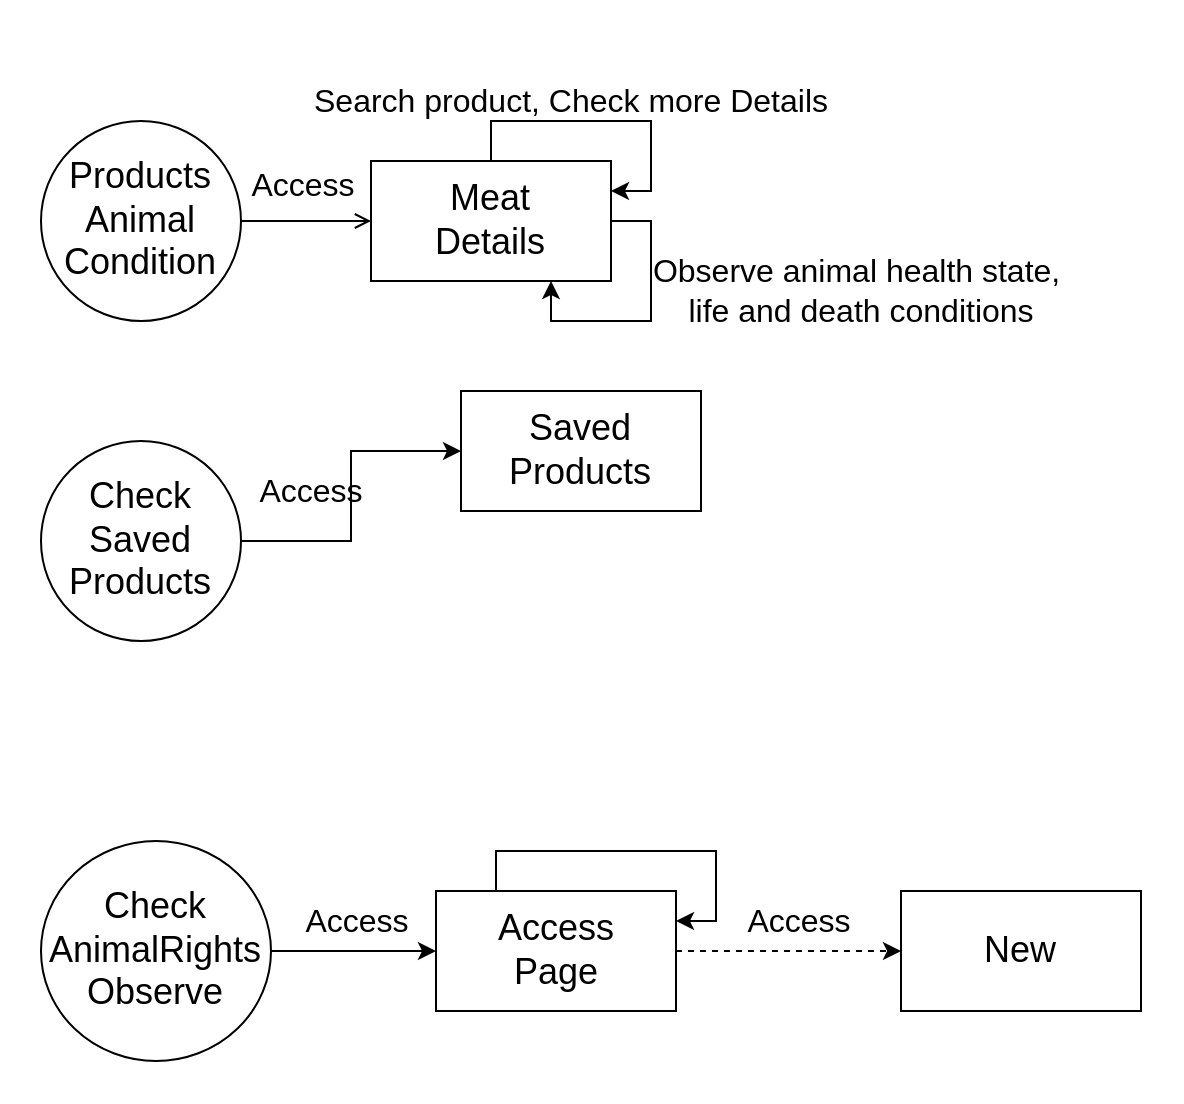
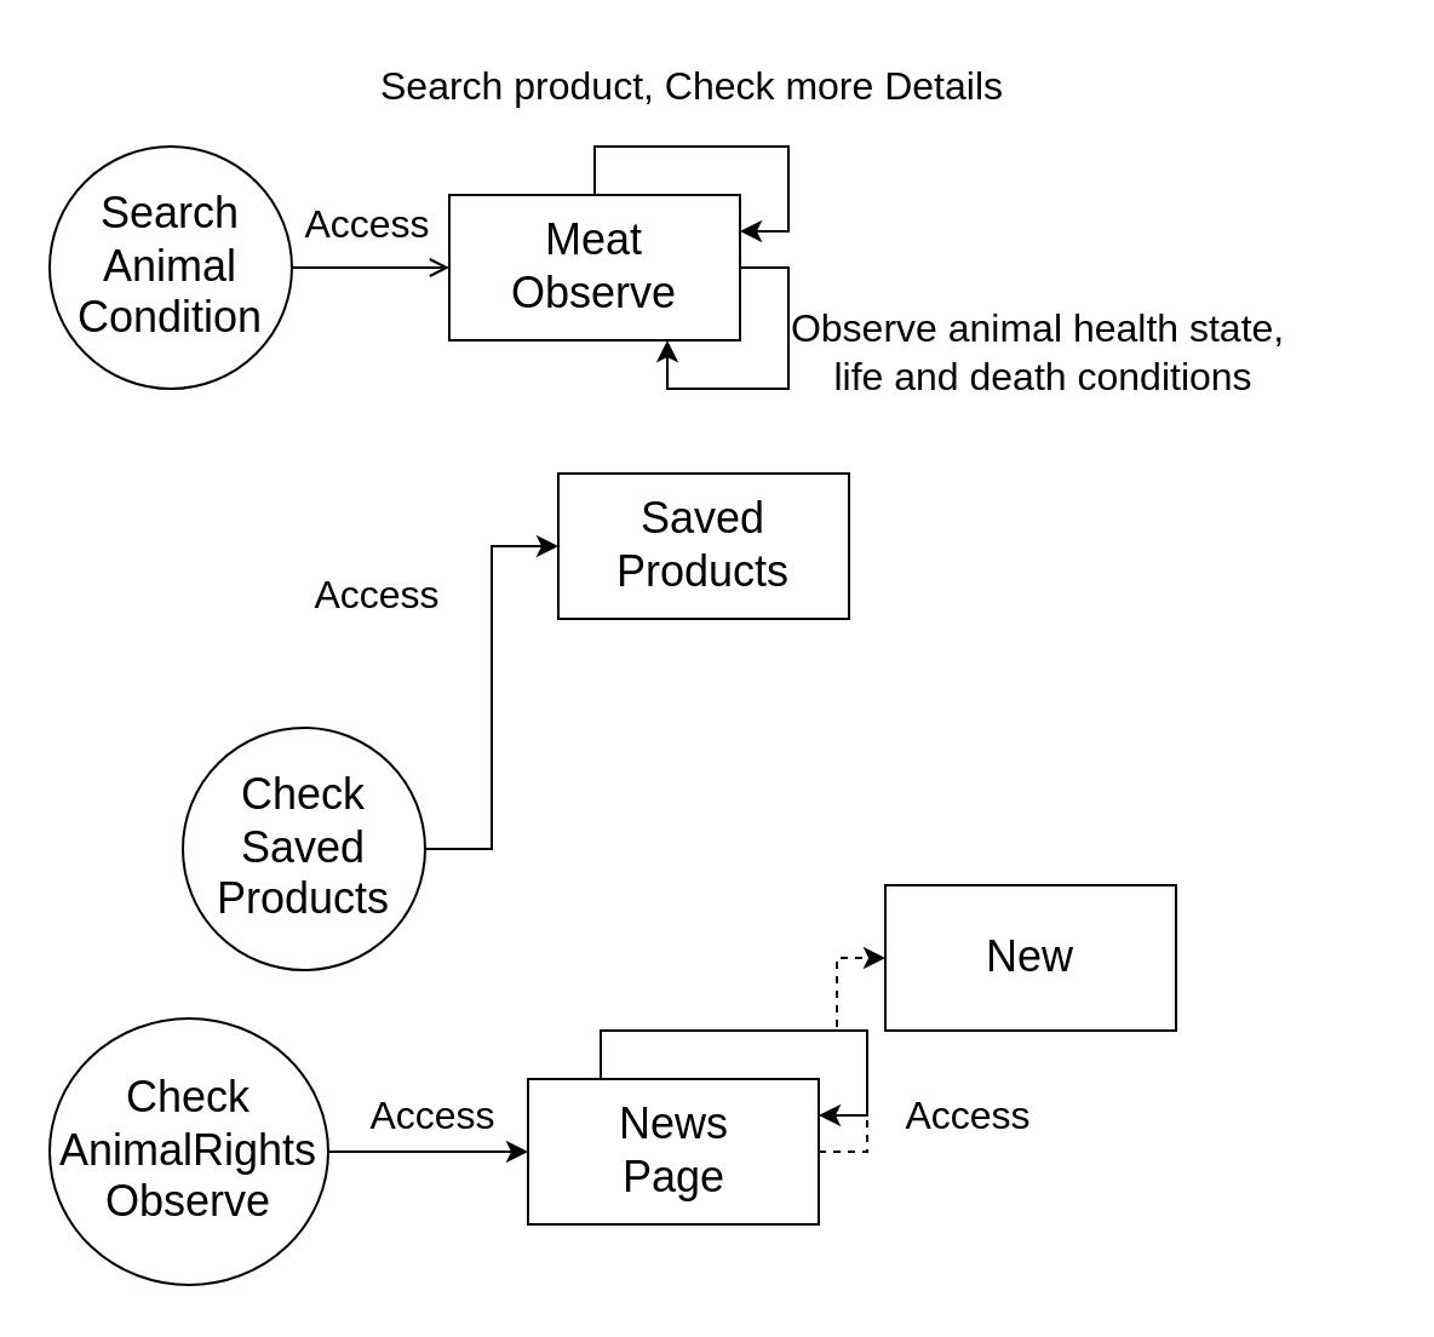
- <mxCell id="7" value="Search product, Check more Details" style="text;html=1;align=center;verticalAlign=middle;resizable=0;points=[];autosize=1;strokeColor=none;fillColor=none;fontSize=16;" parent="1" vertex="1"><mxGeometry x="145" y="35" width="280" height="30" as="geometry" /></mxCell>
+ <mxCell id="7" value="Search product, Check more Details" style="text;html=1;align=center;verticalAlign=middle;resizable=0;points=[];autosize=1;strokeColor=none;fillColor=none;fontSize=16;" parent="1" vertex="1"><mxGeometry x="145" y="20" width="280" height="30" as="geometry" /></mxCell>
- <mxCell id="3" value="&lt;span style=&quot;font-size: 18px;&quot;&gt;Products&lt;/span&gt;&lt;div&gt;&lt;span style=&quot;font-size: 18px;&quot;&gt;Animal&lt;/span&gt;&lt;/div&gt;&lt;div&gt;&lt;span style=&quot;font-size: 18px;&quot;&gt;Condition&lt;/span&gt;&lt;/div&gt;" style="ellipse;whiteSpace=wrap;html=1;" parent="1" vertex="1"><mxGeometry x="20" y="60" width="100" height="100" as="geometry" /></mxCell>
+ <mxCell id="3" value="&lt;span style=&quot;font-size: 18px;&quot;&gt;Search&lt;/span&gt;&lt;div&gt;&lt;span style=&quot;font-size: 18px;&quot;&gt;Animal&lt;/span&gt;&lt;/div&gt;&lt;div&gt;&lt;span style=&quot;font-size: 18px;&quot;&gt;Condition&lt;/span&gt;&lt;/div&gt;" style="ellipse;whiteSpace=wrap;html=1;" parent="1" vertex="1"><mxGeometry x="20" y="60" width="100" height="100" as="geometry" /></mxCell>
- <mxCell id="5" value="Meat&lt;div&gt;Details&lt;/div&gt;" style="rounded=0;whiteSpace=wrap;html=1;fontSize=18;" parent="1" vertex="1"><mxGeometry x="185" y="80" width="120" height="60" as="geometry" /></mxCell>
+ <mxCell id="5" value="Meat&lt;div&gt;Observe&lt;/div&gt;" style="rounded=0;whiteSpace=wrap;html=1;fontSize=18;" parent="1" vertex="1"><mxGeometry x="185" y="80" width="120" height="60" as="geometry" /></mxCell>
- <mxCell id="9" value="&lt;span style=&quot;font-size: 18px;&quot;&gt;Check&lt;/span&gt;&lt;div&gt;&lt;span style=&quot;font-size: 18px;&quot;&gt;Saved&lt;/span&gt;&lt;/div&gt;&lt;div&gt;&lt;span style=&quot;font-size: 18px;&quot;&gt;Products&lt;/span&gt;&lt;/div&gt;" style="ellipse;whiteSpace=wrap;html=1;" parent="1" vertex="1"><mxGeometry x="20" y="220" width="100" height="100" as="geometry" /></mxCell>
+ <mxCell id="9" value="&lt;span style=&quot;font-size: 18px;&quot;&gt;Check&lt;/span&gt;&lt;div&gt;&lt;span style=&quot;font-size: 18px;&quot;&gt;Saved&lt;/span&gt;&lt;/div&gt;&lt;div&gt;&lt;span style=&quot;font-size: 18px;&quot;&gt;Products&lt;/span&gt;&lt;/div&gt;" style="ellipse;whiteSpace=wrap;html=1;" parent="1" vertex="1"><mxGeometry x="75" y="300" width="100" height="100" as="geometry" /></mxCell>
- <mxCell id="17" value="Access&lt;div&gt;Page&lt;/div&gt;" style="rounded=0;whiteSpace=wrap;html=1;fontSize=18;" parent="1" vertex="1"><mxGeometry x="217.5" y="445" width="120" height="60" as="geometry" /></mxCell>
+ <mxCell id="17" value="News&lt;div&gt;Page&lt;/div&gt;" style="rounded=0;whiteSpace=wrap;html=1;fontSize=18;" parent="1" vertex="1"><mxGeometry x="217.5" y="445" width="120" height="60" as="geometry" /></mxCell>
- <mxCell id="19" value="New" style="rounded=0;whiteSpace=wrap;html=1;fontSize=18;" parent="1" vertex="1"><mxGeometry x="450" y="445" width="120" height="60" as="geometry" /></mxCell>
+ <mxCell id="19" value="New" style="rounded=0;whiteSpace=wrap;html=1;fontSize=18;" parent="1" vertex="1"><mxGeometry x="365" y="365" width="120" height="60" as="geometry" /></mxCell>
